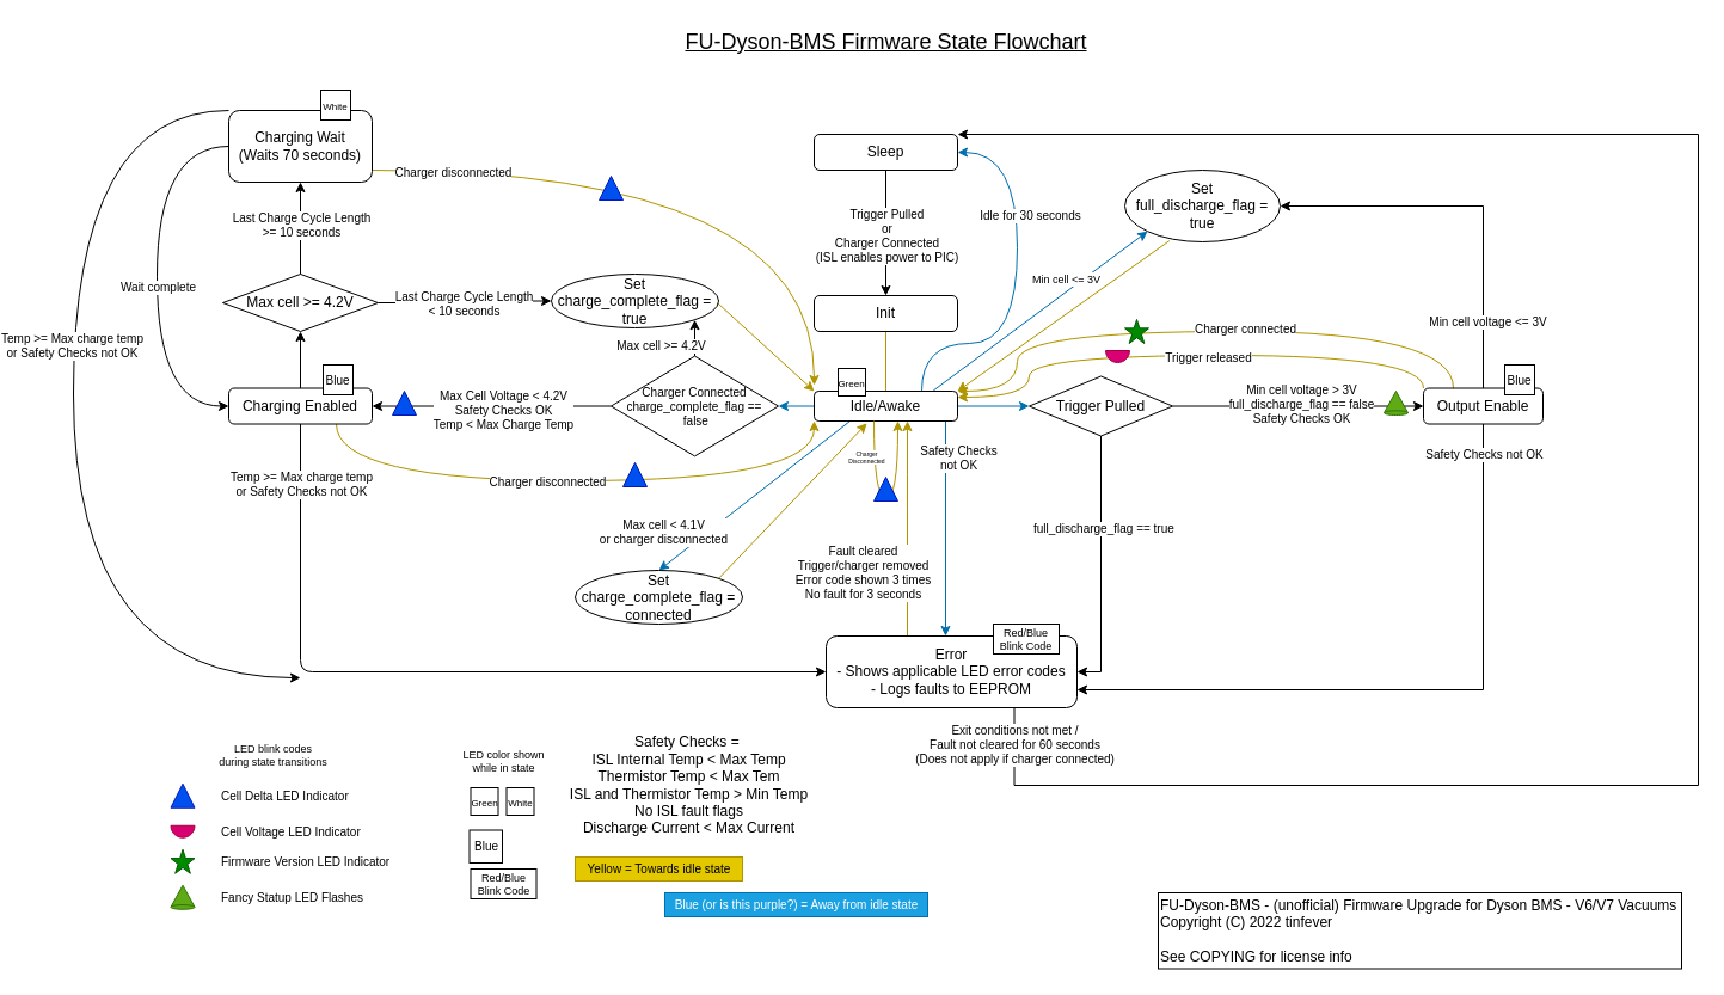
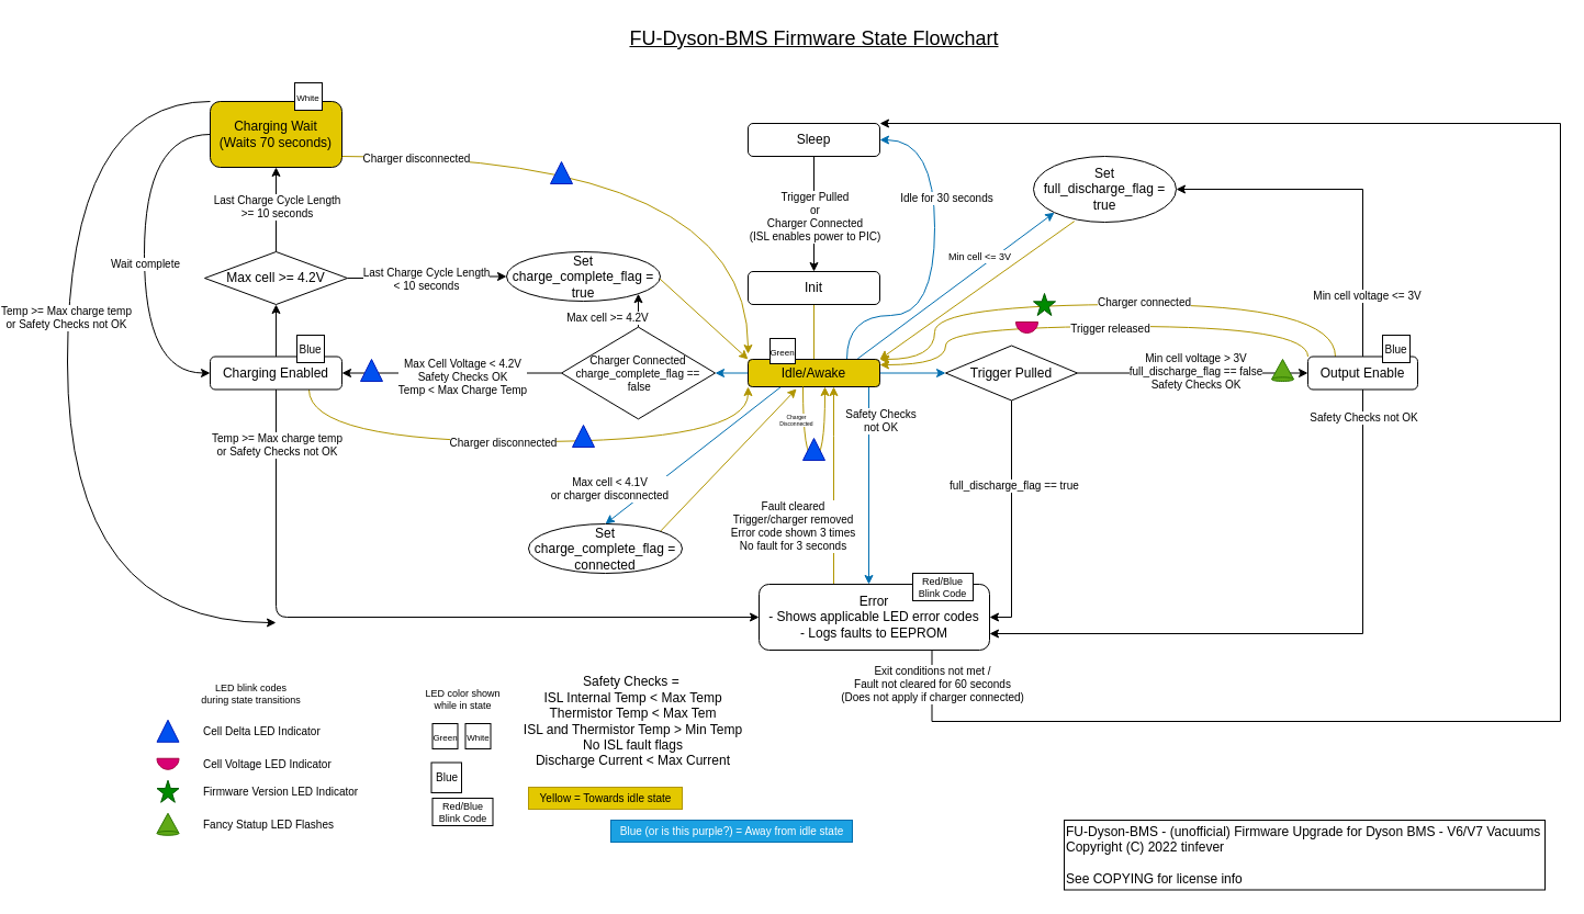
- <mxCell id="61" value="Charging Wait&lt;br&gt;(Waits 70 seconds)" style="rounded=1;whiteSpace=wrap;html=1;fontSize=12;" parent="1" vertex="1"><mxGeometry x="150" y="92" width="120" height="60" as="geometry" /></mxCell>
+ <mxCell id="61" value="Charging Wait&lt;br&gt;(Waits 70 seconds)" style="rounded=1;whiteSpace=wrap;html=1;fontSize=12;fillColor=#e3c800;" parent="1" vertex="1"><mxGeometry x="150" y="92" width="120" height="60" as="geometry" /></mxCell>
- <mxCell id="17" value="Idle/Awake" style="rounded=1;whiteSpace=wrap;html=1;" parent="1" vertex="1"><mxGeometry x="640" y="327" width="120" height="25" as="geometry" /></mxCell>
+ <mxCell id="17" value="Idle/Awake" style="rounded=1;whiteSpace=wrap;html=1;fillColor=#e3c800;" parent="1" vertex="1"><mxGeometry x="640" y="327" width="120" height="25" as="geometry" /></mxCell>
